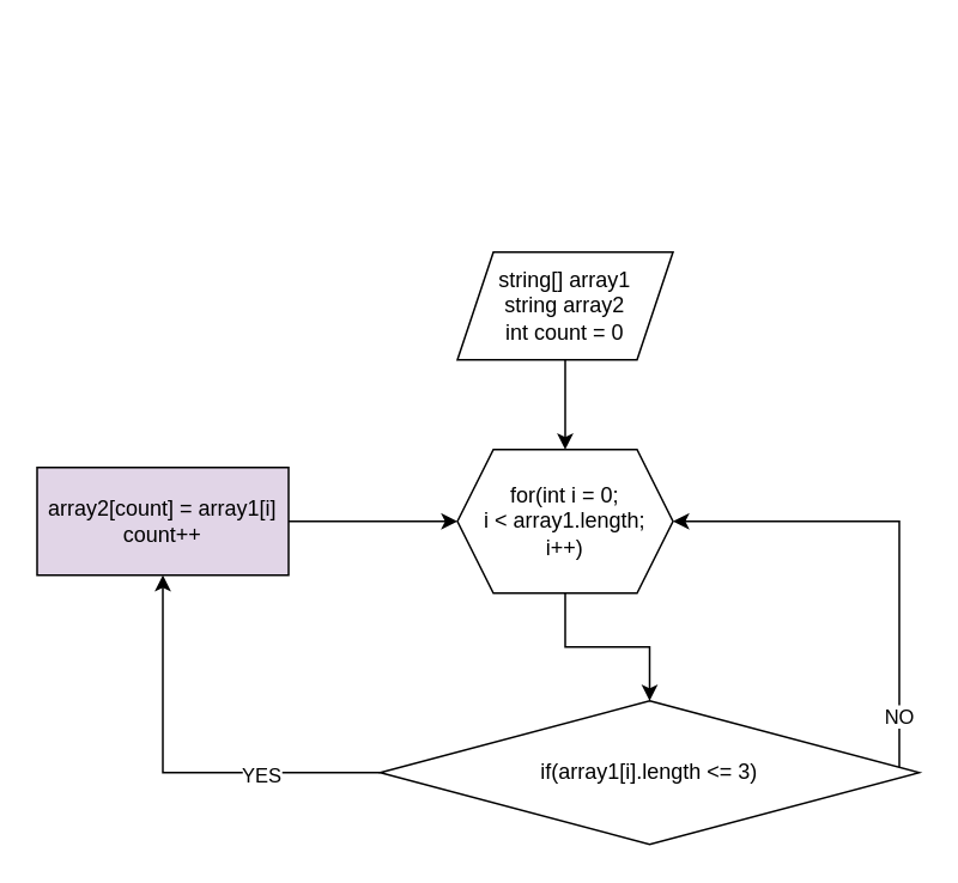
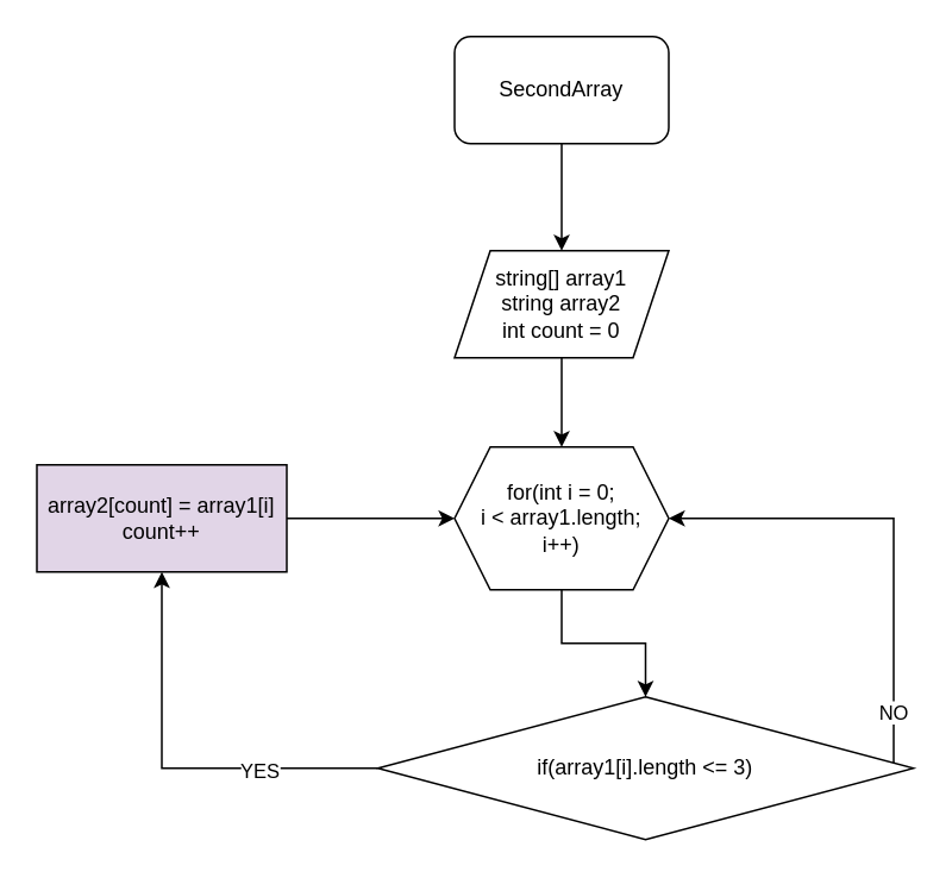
+ <mxCell id="3" value="SecondArray" style="rounded=1;whiteSpace=wrap;html=1;" vertex="1" parent="1"><mxGeometry x="254" y="20" width="120" height="60" as="geometry" /></mxCell>
+ <mxCell id="2" style="edgeStyle=orthogonalEdgeStyle;rounded=0;orthogonalLoop=1;jettySize=auto;html=1;" edge="1" parent="1" source="3" target="5"><mxGeometry relative="1" as="geometry" /></mxCell>
